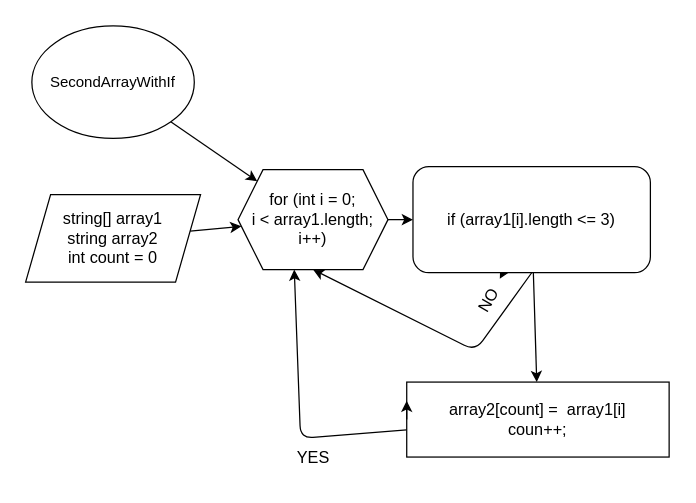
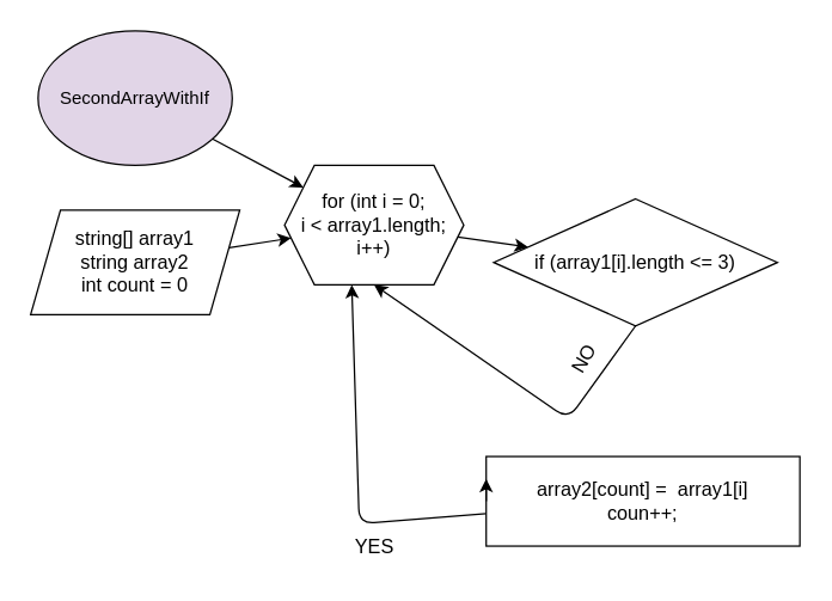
- <mxCell id="3" value="SecondArrayWithIf" style="ellipse;whiteSpace=wrap;html=1;" vertex="1" parent="1"><mxGeometry x="25" y="20" width="130" height="90" as="geometry" /></mxCell>
+ <mxCell id="3" value="SecondArrayWithIf" style="ellipse;whiteSpace=wrap;html=1;fillColor=#e1d5e7;" vertex="1" parent="1"><mxGeometry x="25" y="20" width="130" height="90" as="geometry" /></mxCell>
- <mxCell id="7" value="for (int i = 0;&lt;br&gt;i &amp;lt; array1.length;&lt;br&gt;i++)" style="shape=hexagon;perimeter=hexagonPerimeter2;whiteSpace=wrap;html=1;fixedSize=1;fontSize=13;" vertex="1" parent="1"><mxGeometry x="190" y="135" width="120" height="80" as="geometry" /></mxCell>
+ <mxCell id="7" value="for (int i = 0;&lt;br&gt;i &amp;lt; array1.length;&lt;br&gt;i++)" style="shape=hexagon;perimeter=hexagonPerimeter2;whiteSpace=wrap;html=1;fixedSize=1;fontSize=13;" vertex="1" parent="1"><mxGeometry x="190" y="110" width="120" height="80" as="geometry" /></mxCell>
- <mxCell id="10" value="if (array1[i].length &amp;lt;= 3)" style="whiteSpace=wrap;html=1;fontSize=13;rounded=1;" vertex="1" parent="1"><mxGeometry x="330" y="132.5" width="190" height="85" as="geometry" /></mxCell>
+ <mxCell id="10" value="if (array1[i].length &amp;lt;= 3)" style="rhombus;whiteSpace=wrap;html=1;fontSize=13;" vertex="1" parent="1"><mxGeometry x="330" y="132.5" width="190" height="85" as="geometry" /></mxCell>
- <mxCell id="5" value="&lt;font style=&quot;font-size: 13px;&quot;&gt;string[] array1&lt;br&gt;string array2&lt;br&gt;int count = 0&lt;/font&gt;" style="shape=parallelogram;perimeter=parallelogramPerimeter;whiteSpace=wrap;html=1;fixedSize=1;" vertex="1" parent="1"><mxGeometry x="20" y="155" width="140" height="70" as="geometry" /></mxCell>
+ <mxCell id="5" value="&lt;font style=&quot;font-size: 13px;&quot;&gt;string[] array1&lt;br&gt;string array2&lt;br&gt;int count = 0&lt;/font&gt;" style="shape=parallelogram;perimeter=parallelogramPerimeter;whiteSpace=wrap;html=1;fixedSize=1;" vertex="1" parent="1"><mxGeometry x="20" y="140" width="140" height="70" as="geometry" /></mxCell>
- <mxCell id="8" value="" style="edgeStyle=none;html=1;fontSize=13;" edge="1" parent="1" source="10" target="12"><mxGeometry relative="1" as="geometry" /></mxCell>
- <mxCell id="9" value="" style="edgeStyle=none;html=1;fontSize=13;" edge="1" parent="1" source="10" target="14"><mxGeometry relative="1" as="geometry" /></mxCell>
